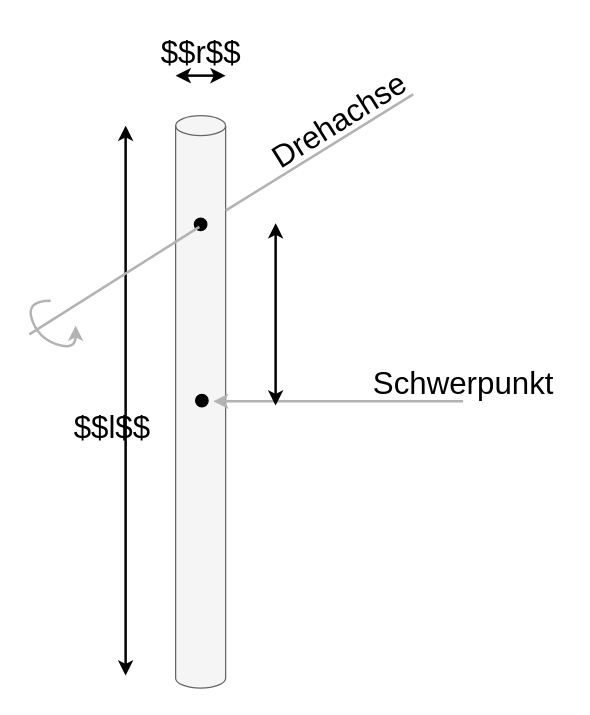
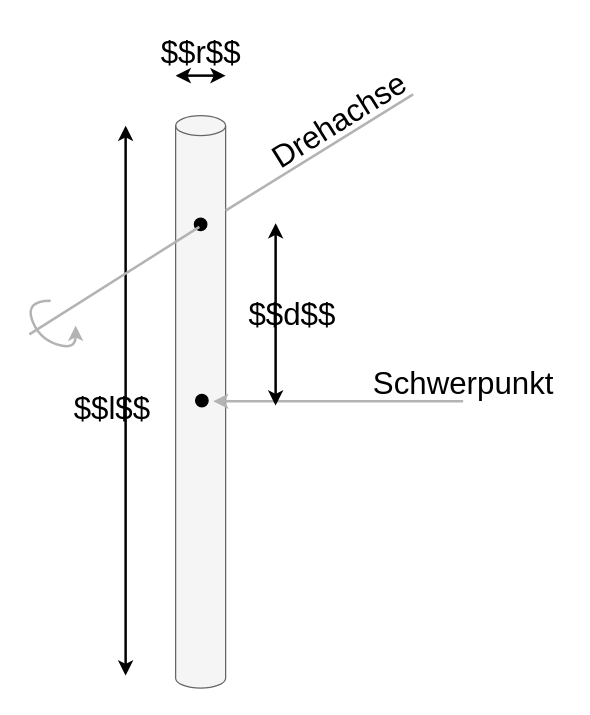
+ <mxCell id="7" value="$$d$$" style="text;html=1;resizable=0;autosize=1;align=center;verticalAlign=middle;points=[];fillColor=none;strokeColor=none;rounded=0;fontSize=25;" vertex="1" parent="1"><mxGeometry x="188" y="230" width="90" height="40" as="geometry" /></mxCell>
- <mxCell id="6" value="$$l$$" style="text;html=1;resizable=0;autosize=1;align=center;verticalAlign=middle;points=[];fillColor=none;strokeColor=none;rounded=0;fontSize=25;" vertex="1" parent="1"><mxGeometry x="49" y="320" width="80" height="40" as="geometry" /></mxCell>
+ <mxCell id="6" value="$$l$$" style="text;html=1;resizable=0;autosize=1;align=center;verticalAlign=middle;points=[];fillColor=none;strokeColor=none;rounded=0;fontSize=25;" vertex="1" parent="1"><mxGeometry x="49" y="305" width="80" height="40" as="geometry" /></mxCell>
